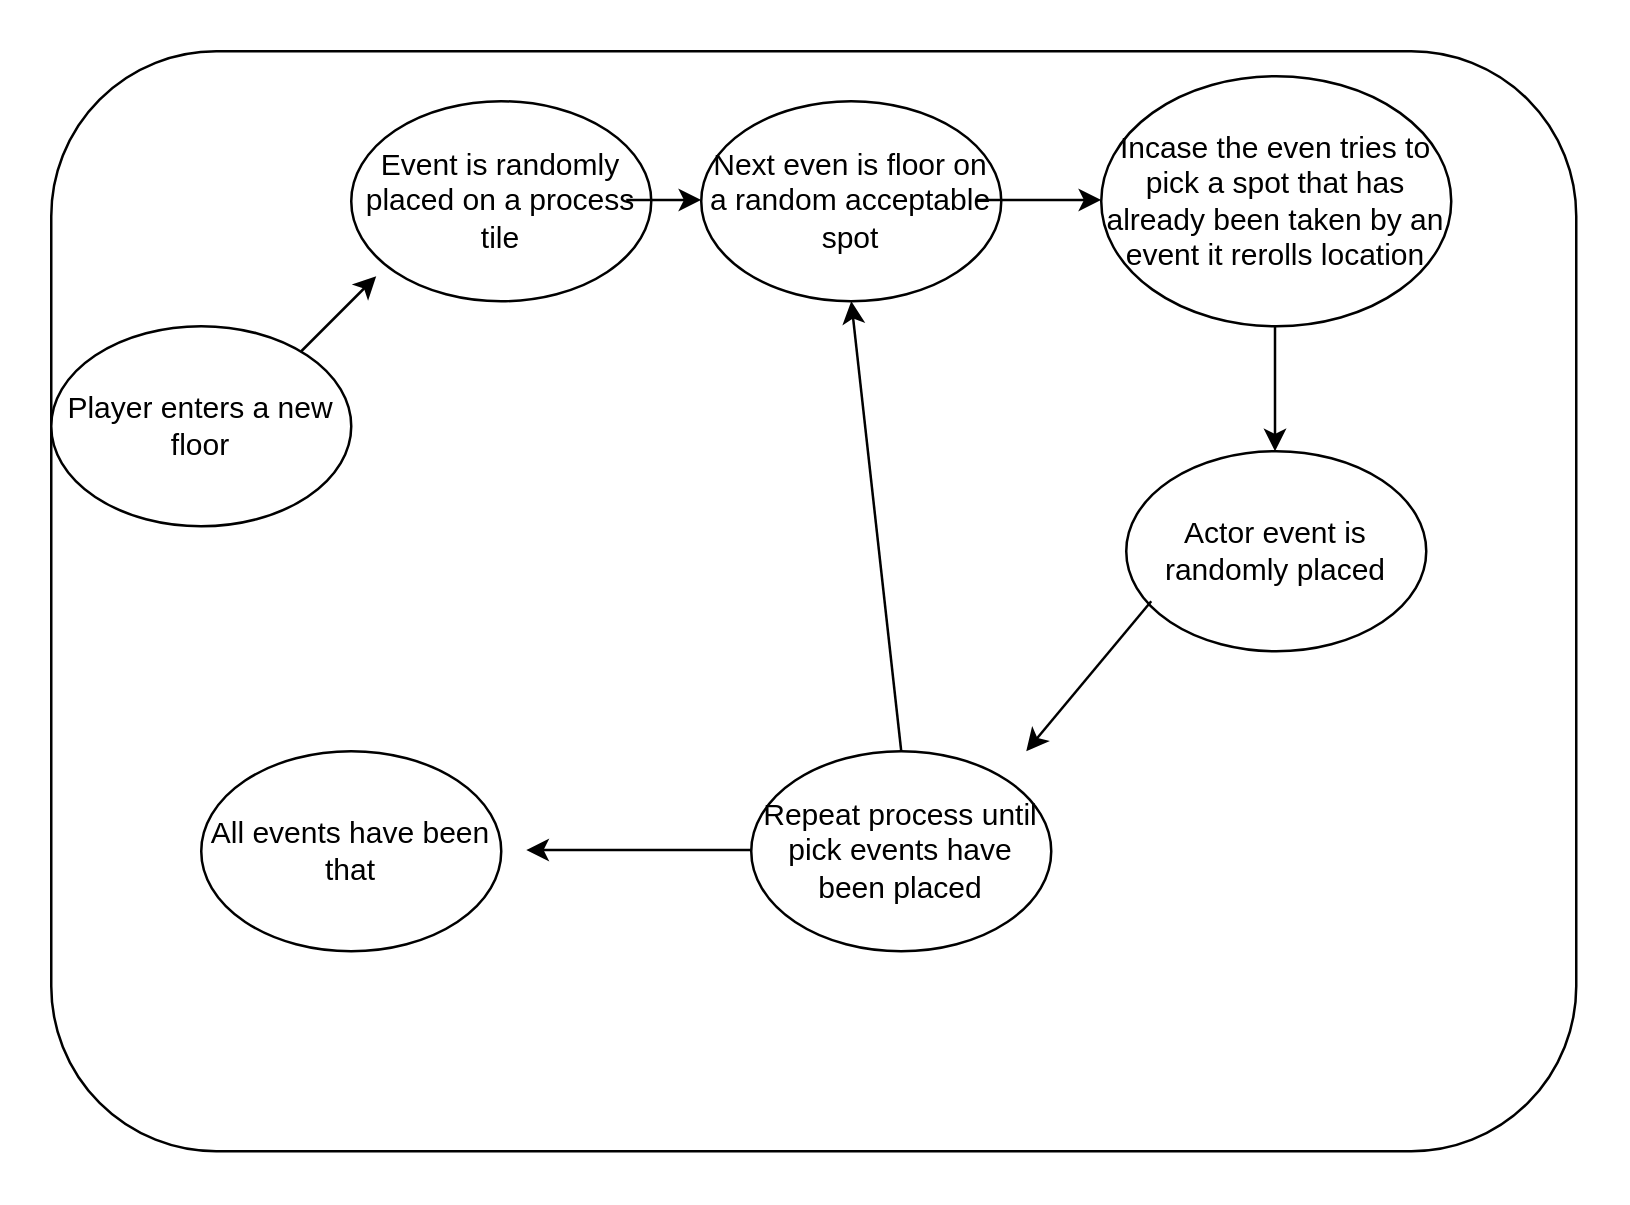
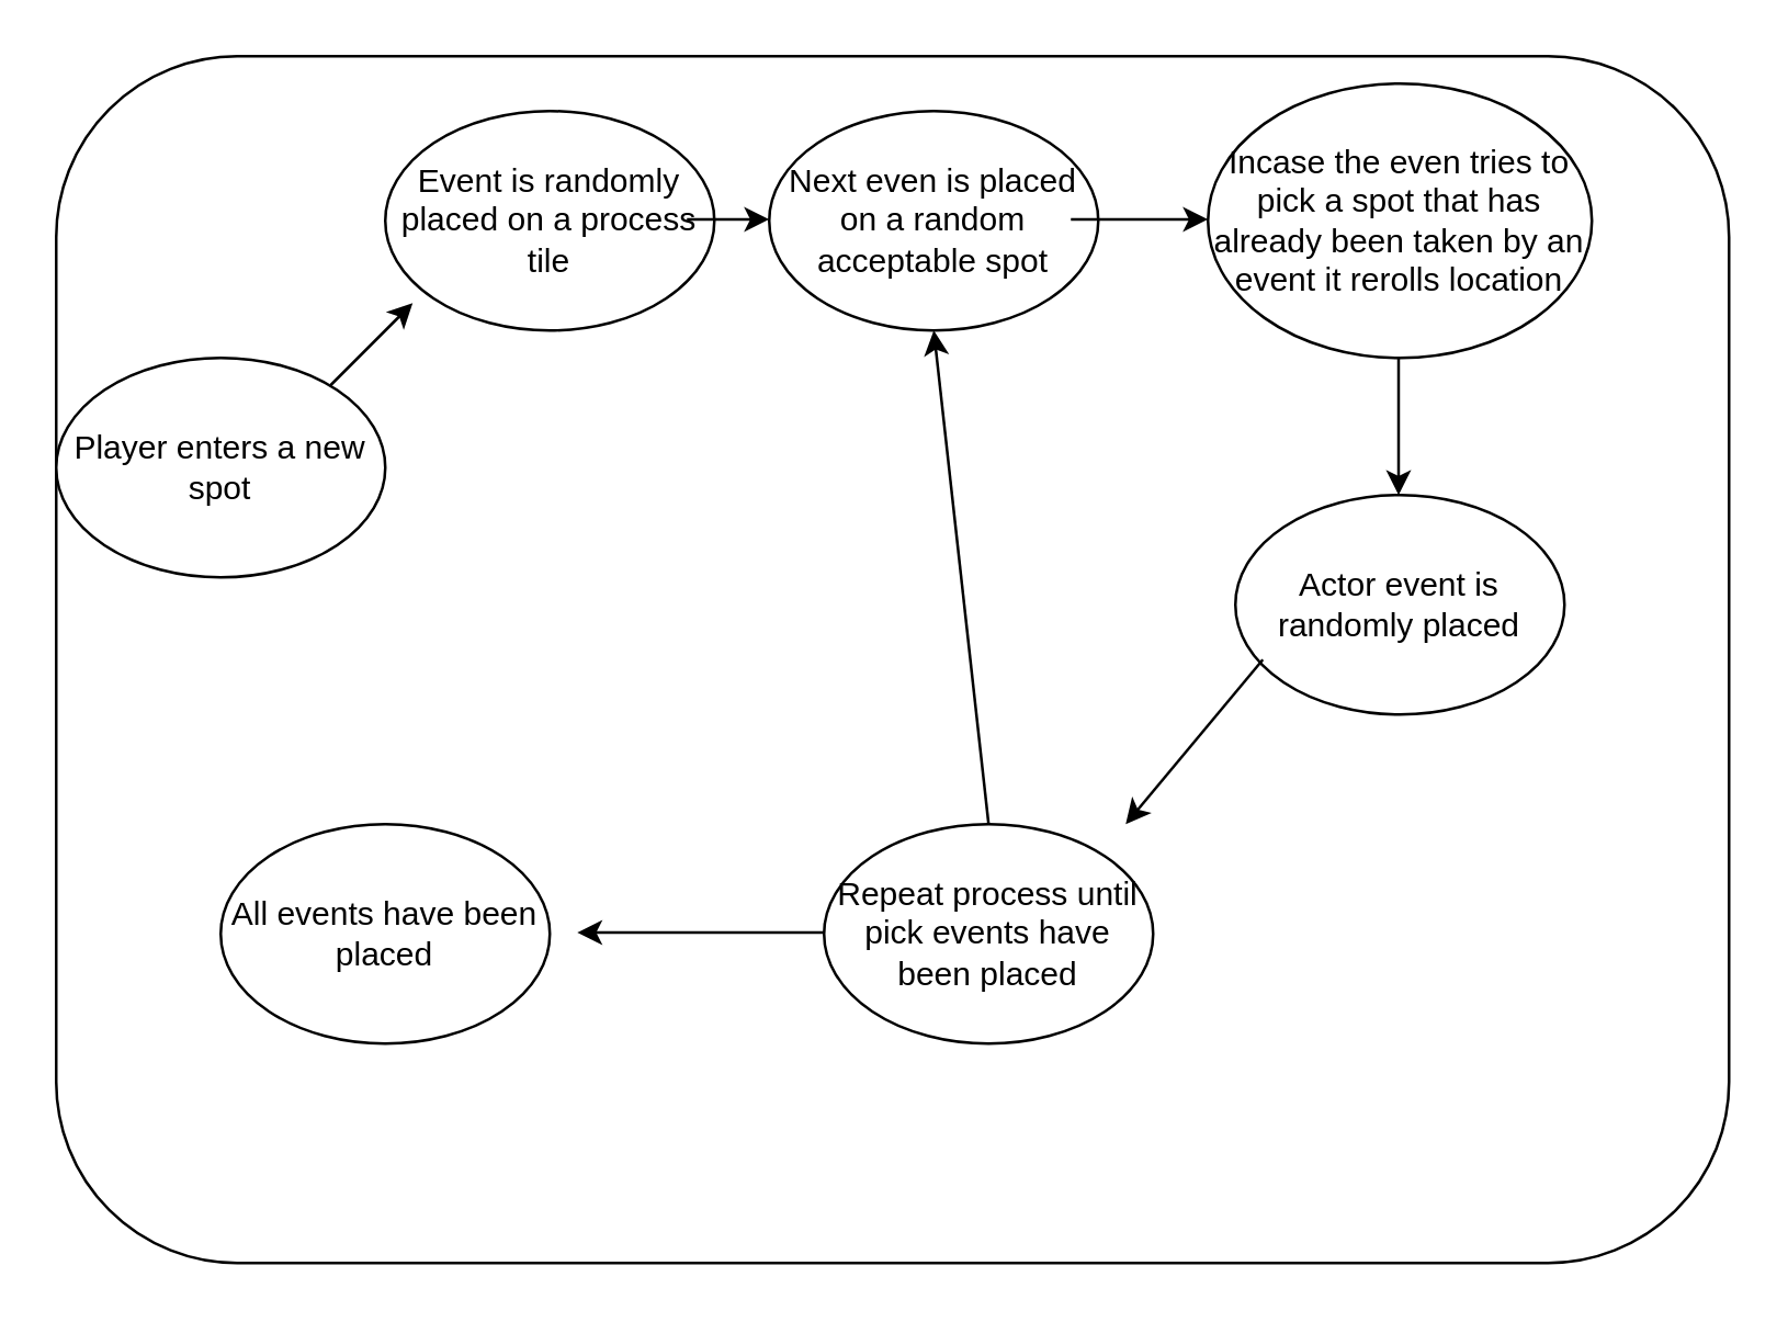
- <mxCell id="6" value="Next even is floor on a random acceptable spot" style="ellipse;whiteSpace=wrap;html=1;" vertex="1" parent="1"><mxGeometry x="280" y="40" width="120" height="80" as="geometry" /></mxCell>
+ <mxCell id="6" value="Next even is placed on a random acceptable spot" style="ellipse;whiteSpace=wrap;html=1;" vertex="1" parent="1"><mxGeometry x="280" y="40" width="120" height="80" as="geometry" /></mxCell>
- <mxCell id="3" value="Player enters a new floor" style="ellipse;whiteSpace=wrap;html=1;" vertex="1" parent="1"><mxGeometry x="20" y="130" width="120" height="80" as="geometry" /></mxCell>
+ <mxCell id="3" value="Player enters a new spot" style="ellipse;whiteSpace=wrap;html=1;" vertex="1" parent="1"><mxGeometry x="20" y="130" width="120" height="80" as="geometry" /></mxCell>
- <mxCell id="15" value="All events have been that" style="ellipse;whiteSpace=wrap;html=1;" vertex="1" parent="1"><mxGeometry x="80" y="300" width="120" height="80" as="geometry" /></mxCell>
+ <mxCell id="15" value="All events have been placed" style="ellipse;whiteSpace=wrap;html=1;" vertex="1" parent="1"><mxGeometry x="80" y="300" width="120" height="80" as="geometry" /></mxCell>
